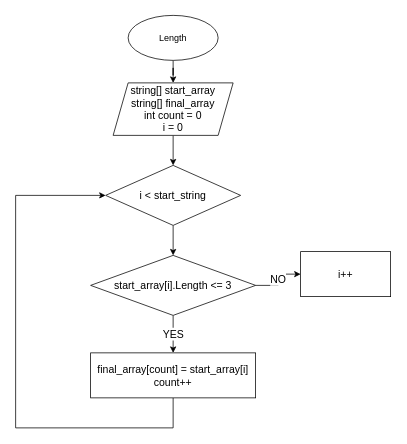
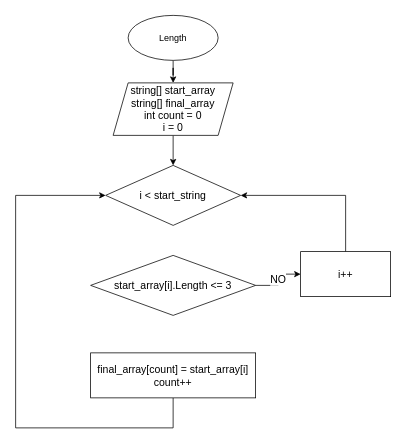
+ <mxCell id="13" style="edgeStyle=orthogonalEdgeStyle;rounded=0;orthogonalLoop=1;jettySize=auto;html=1;entryX=1;entryY=0.5;entryDx=0;entryDy=0;fontSize=14;" edge="1" parent="1" source="14" target="7"><mxGeometry relative="1" as="geometry"><Array as="points"><mxPoint x="460" y="260" /></Array></mxGeometry></mxCell>
- <mxCell id="6" value="" style="edgeStyle=orthogonalEdgeStyle;rounded=0;orthogonalLoop=1;jettySize=auto;html=1;fontSize=14;" edge="1" parent="1" source="7" target="10"><mxGeometry relative="1" as="geometry" /></mxCell>
- <mxCell id="8" value="YES" style="edgeStyle=orthogonalEdgeStyle;rounded=0;orthogonalLoop=1;jettySize=auto;html=1;fontSize=14;" edge="1" parent="1" source="10" target="12"><mxGeometry relative="1" as="geometry" /></mxCell>
